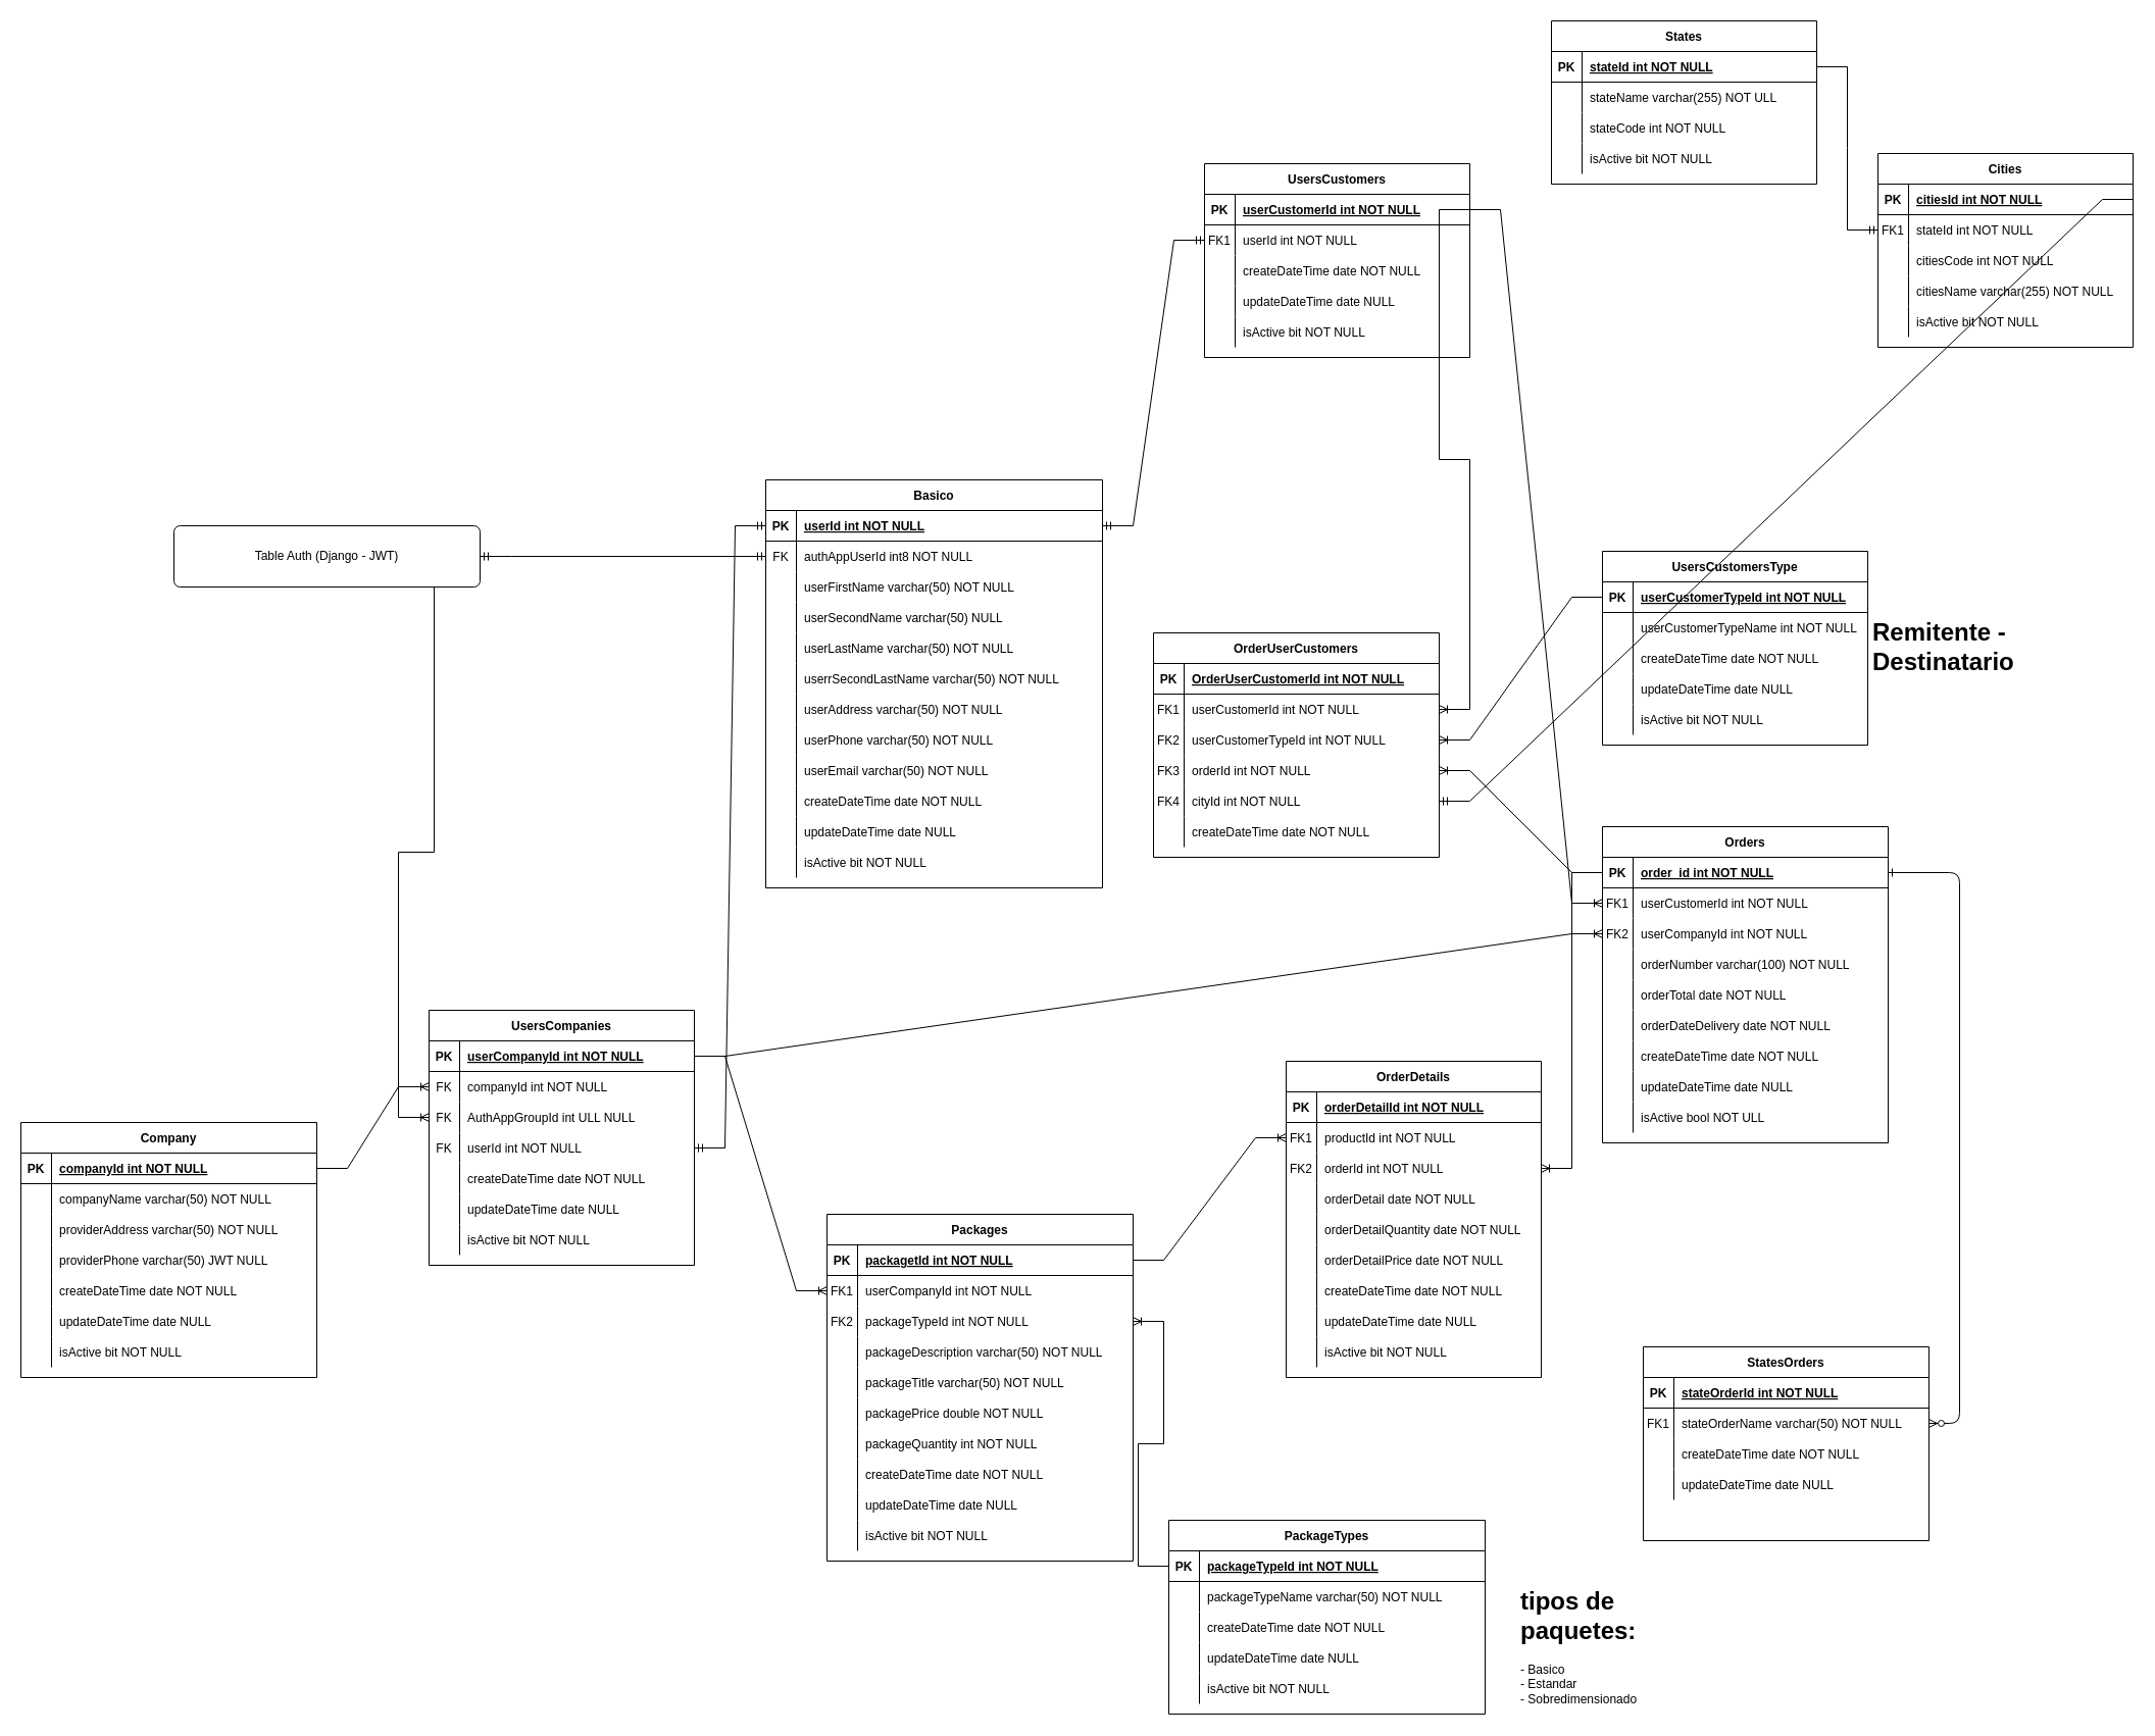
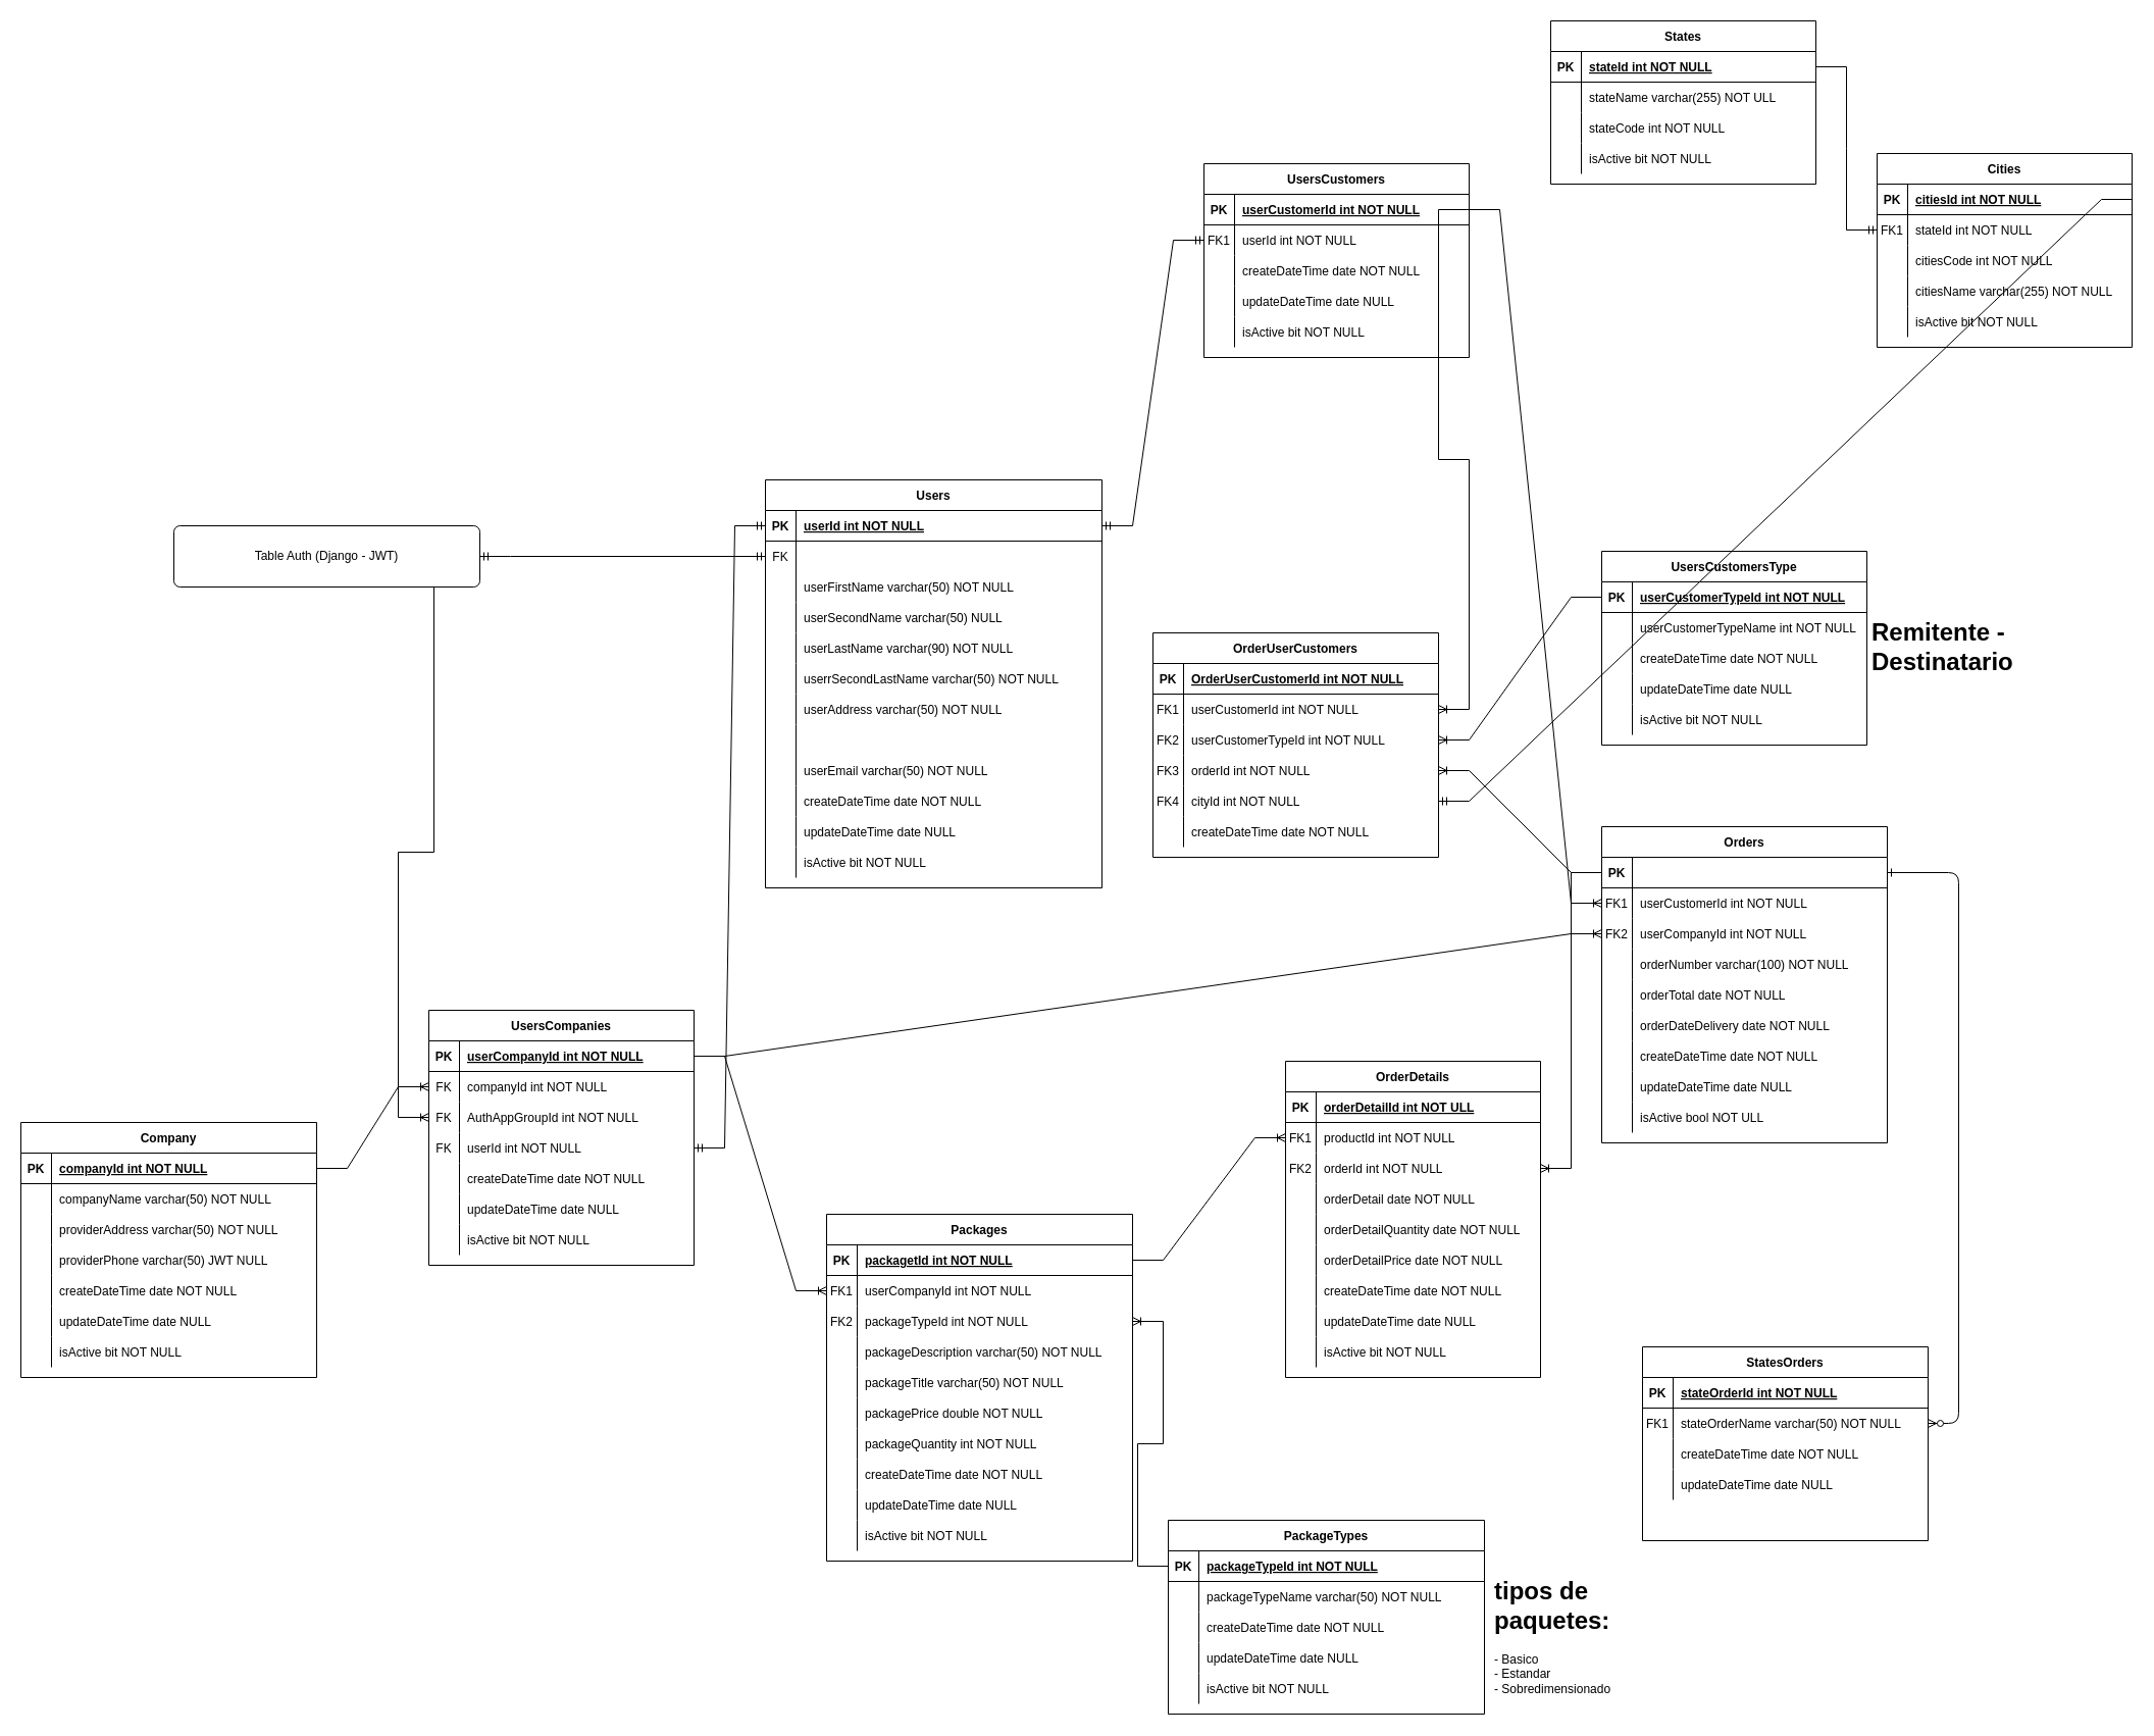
- <mxCell id="146" value="Basico" style="shape=table;startSize=30;container=1;collapsible=1;childLayout=tableLayout;fixedRows=1;rowLines=0;fontStyle=1;align=center;resizeLast=1;" parent="1" vertex="1"><mxGeometry x="750" y="470" width="330" height="400" as="geometry" /></mxCell>
+ <mxCell id="146" value="Users" style="shape=table;startSize=30;container=1;collapsible=1;childLayout=tableLayout;fixedRows=1;rowLines=0;fontStyle=1;align=center;resizeLast=1;" parent="1" vertex="1"><mxGeometry x="750" y="470" width="330" height="400" as="geometry" /></mxCell>
- <mxCell id="152" value="authAppUserId int8 NOT NULL" style="shape=partialRectangle;overflow=hidden;connectable=0;fillColor=none;top=0;left=0;bottom=0;right=0;align=left;spacingLeft=6;" parent="150" vertex="1"><mxGeometry x="30" width="300" height="30" as="geometry"><mxRectangle width="300" height="30" as="alternateBounds" /></mxGeometry></mxCell>
- <mxCell id="161" value="userLastName varchar(50) NOT NULL" style="shape=partialRectangle;overflow=hidden;connectable=0;fillColor=none;top=0;left=0;bottom=0;right=0;align=left;spacingLeft=6;" parent="159" vertex="1"><mxGeometry x="30" width="300" height="30" as="geometry"><mxRectangle width="300" height="30" as="alternateBounds" /></mxGeometry></mxCell>
+ <mxCell id="161" value="userLastName varchar(90) NOT NULL" style="shape=partialRectangle;overflow=hidden;connectable=0;fillColor=none;top=0;left=0;bottom=0;right=0;align=left;spacingLeft=6;" parent="159" vertex="1"><mxGeometry x="30" width="300" height="30" as="geometry"><mxRectangle width="300" height="30" as="alternateBounds" /></mxGeometry></mxCell>
- <mxCell id="170" value="userPhone varchar(50) NOT NULL" style="shape=partialRectangle;overflow=hidden;connectable=0;fillColor=none;top=0;left=0;bottom=0;right=0;align=left;spacingLeft=6;" parent="168" vertex="1"><mxGeometry x="30" width="300" height="30" as="geometry"><mxRectangle width="300" height="30" as="alternateBounds" /></mxGeometry></mxCell>
- <mxCell id="6" value="order_id int NOT NULL " style="shape=partialRectangle;overflow=hidden;connectable=0;fillColor=none;top=0;left=0;bottom=0;right=0;align=left;spacingLeft=6;fontStyle=5;" parent="4" vertex="1"><mxGeometry x="30" width="250" height="30" as="geometry"><mxRectangle width="250" height="30" as="alternateBounds" /></mxGeometry></mxCell>
- <mxCell id="97" value="orderDetailId int NOT NULL " style="shape=partialRectangle;overflow=hidden;connectable=0;fillColor=none;top=0;left=0;bottom=0;right=0;align=left;spacingLeft=6;fontStyle=5;" parent="95" vertex="1"><mxGeometry x="30" width="220" height="30" as="geometry"><mxRectangle width="220" height="30" as="alternateBounds" /></mxGeometry></mxCell>
+ <mxCell id="97" value="orderDetailId int NOT ULL " style="shape=partialRectangle;overflow=hidden;connectable=0;fillColor=none;top=0;left=0;bottom=0;right=0;align=left;spacingLeft=6;fontStyle=5;" parent="95" vertex="1"><mxGeometry x="30" width="220" height="30" as="geometry"><mxRectangle width="220" height="30" as="alternateBounds" /></mxGeometry></mxCell>
- <mxCell id="209" value="AuthAppGroupId int ULL NULL" style="shape=partialRectangle;connectable=0;fillColor=none;top=0;left=0;bottom=0;right=0;align=left;spacingLeft=6;overflow=hidden;" parent="207" vertex="1"><mxGeometry x="30" width="230" height="30" as="geometry"><mxRectangle width="230" height="30" as="alternateBounds" /></mxGeometry></mxCell>
+ <mxCell id="209" value="AuthAppGroupId int NOT NULL" style="shape=partialRectangle;connectable=0;fillColor=none;top=0;left=0;bottom=0;right=0;align=left;spacingLeft=6;overflow=hidden;" parent="207" vertex="1"><mxGeometry x="30" width="230" height="30" as="geometry"><mxRectangle width="230" height="30" as="alternateBounds" /></mxGeometry></mxCell>
- <mxCell id="269" value="&lt;h1&gt;tipos de paquetes:&amp;nbsp;&lt;/h1&gt;&lt;div&gt;- Basico&amp;nbsp;&lt;/div&gt;&lt;div&gt;- Estandar&lt;/div&gt;&lt;div&gt;- Sobredimensionado&lt;/div&gt;" style="text;html=1;strokeColor=none;fillColor=none;spacing=5;spacingTop=-20;whiteSpace=wrap;overflow=hidden;rounded=0;" vertex="1" parent="1"><mxGeometry x="1485" y="1550" width="190" height="120" as="geometry" /></mxCell>
+ <mxCell id="269" value="&lt;h1&gt;tipos de paquetes:&amp;nbsp;&lt;/h1&gt;&lt;div&gt;- Basico&amp;nbsp;&lt;/div&gt;&lt;div&gt;- Estandar&lt;/div&gt;&lt;div&gt;- Sobredimensionado&lt;/div&gt;" style="text;html=1;strokeColor=none;fillColor=none;spacing=5;spacingTop=-20;whiteSpace=wrap;overflow=hidden;rounded=0;" vertex="1" parent="1"><mxGeometry x="1460" y="1540" width="190" height="120" as="geometry" /></mxCell>
